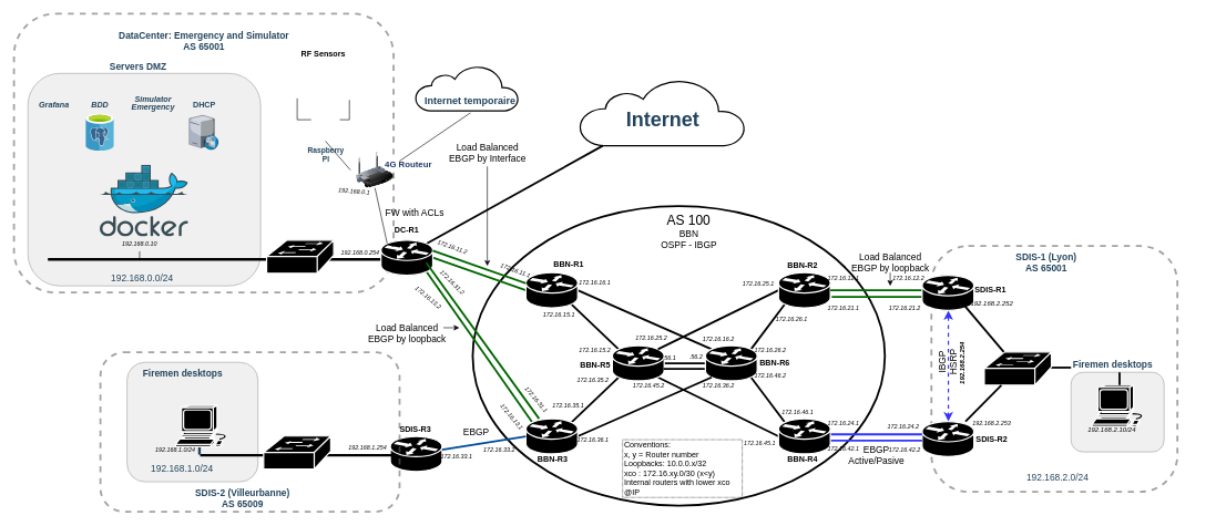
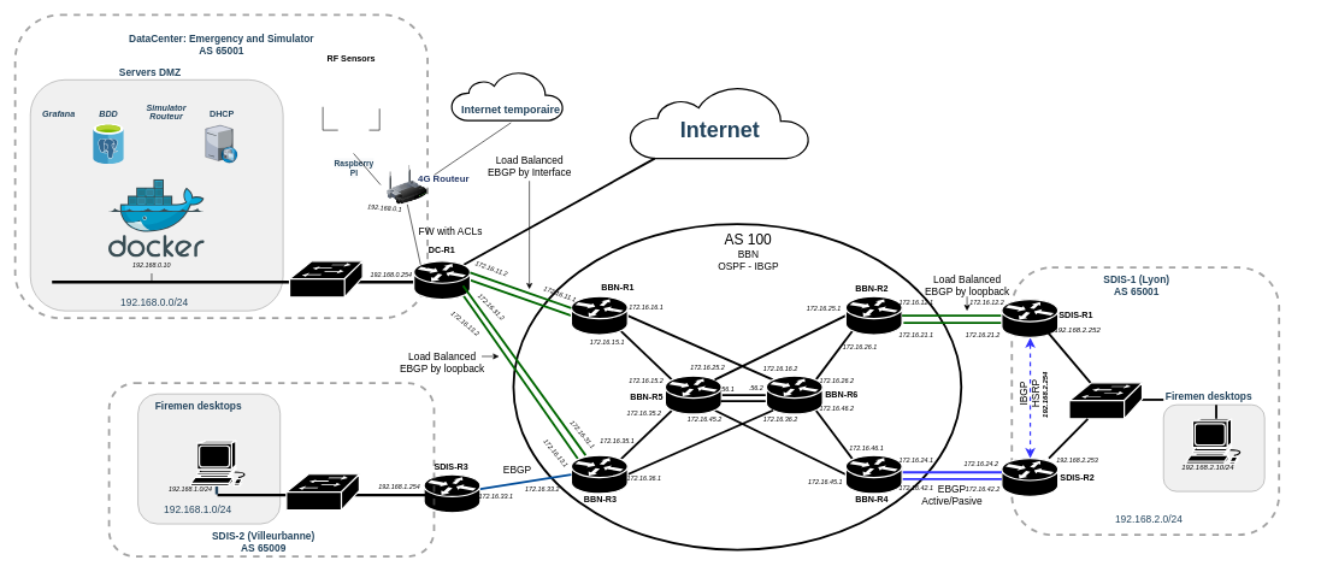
- <mxCell id="124" value="&lt;font color=&quot;#23445d&quot; style=&quot;font-size: 12px&quot;&gt;&lt;i&gt;Emergency&lt;/i&gt;&lt;/font&gt;" style="rounded=1;whiteSpace=wrap;html=1;strokeColor=none;fillColor=none;fontSize=14;fontColor=#742B21;align=center;fontStyle=1" parent="1" vertex="1"><mxGeometry x="196.5" y="150.5" width="65" height="19" as="geometry" /></mxCell>
+ <mxCell id="124" value="&lt;font color=&quot;#23445d&quot; style=&quot;font-size: 12px&quot;&gt;&lt;i&gt;Routeur&lt;/i&gt;&lt;/font&gt;" style="rounded=1;whiteSpace=wrap;html=1;strokeColor=none;fillColor=none;fontSize=14;fontColor=#742B21;align=center;fontStyle=1" parent="1" vertex="1"><mxGeometry x="196.5" y="150.5" width="65" height="19" as="geometry" /></mxCell>
- <mxCell id="50" value="Conventions:&lt;br&gt;&lt;div&gt;x, y = Router number&lt;/div&gt;Loopbacks: 10.0.0.x/32&lt;br&gt;xco : 172.16.xy.0/30 (x&amp;lt;y)&lt;br&gt;Internal routers with lower xco @IP" style="text;html=1;strokeColor=#000000;fillColor=none;align=left;verticalAlign=middle;rounded=0;fontSize=12;fontColor=#000000;labelBackgroundColor=none;labelBorderColor=none;whiteSpace=wrap;spacing=2;spacingLeft=0;dashed=1;dashPattern=1 1;" parent="1" vertex="1"><mxGeometry x="935.5" y="661.5" width="180" height="87" as="geometry" /></mxCell>
